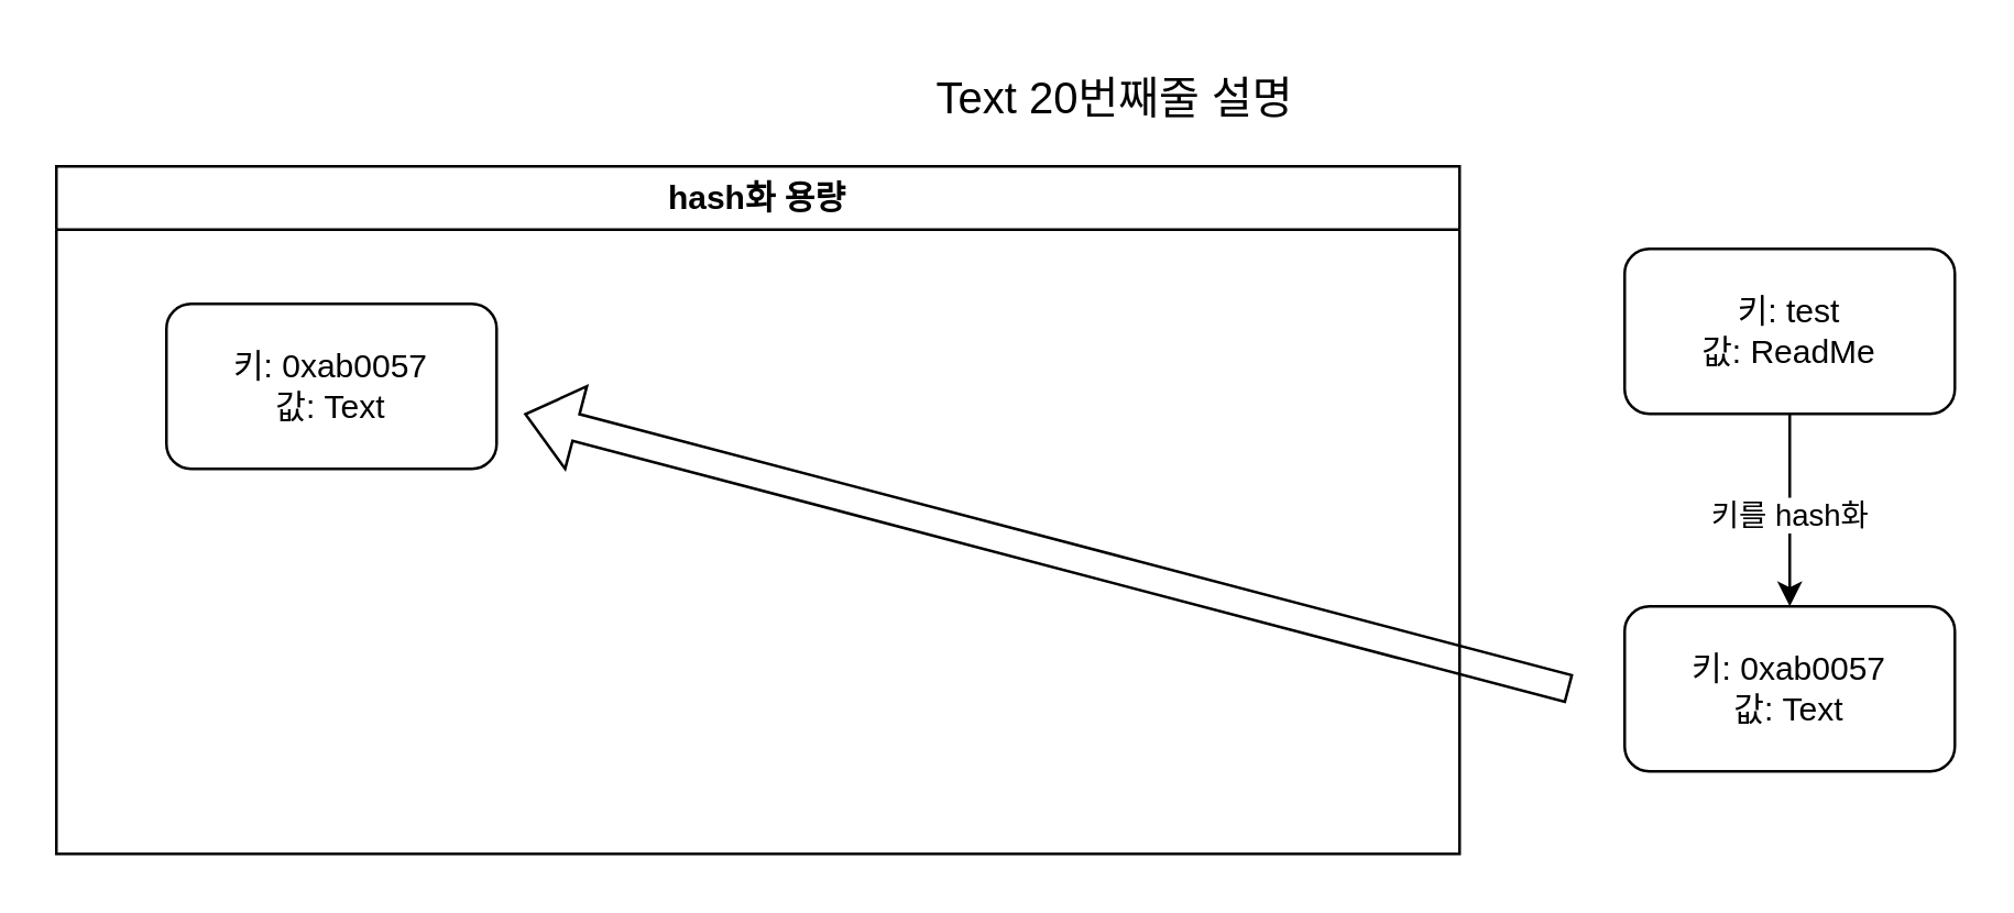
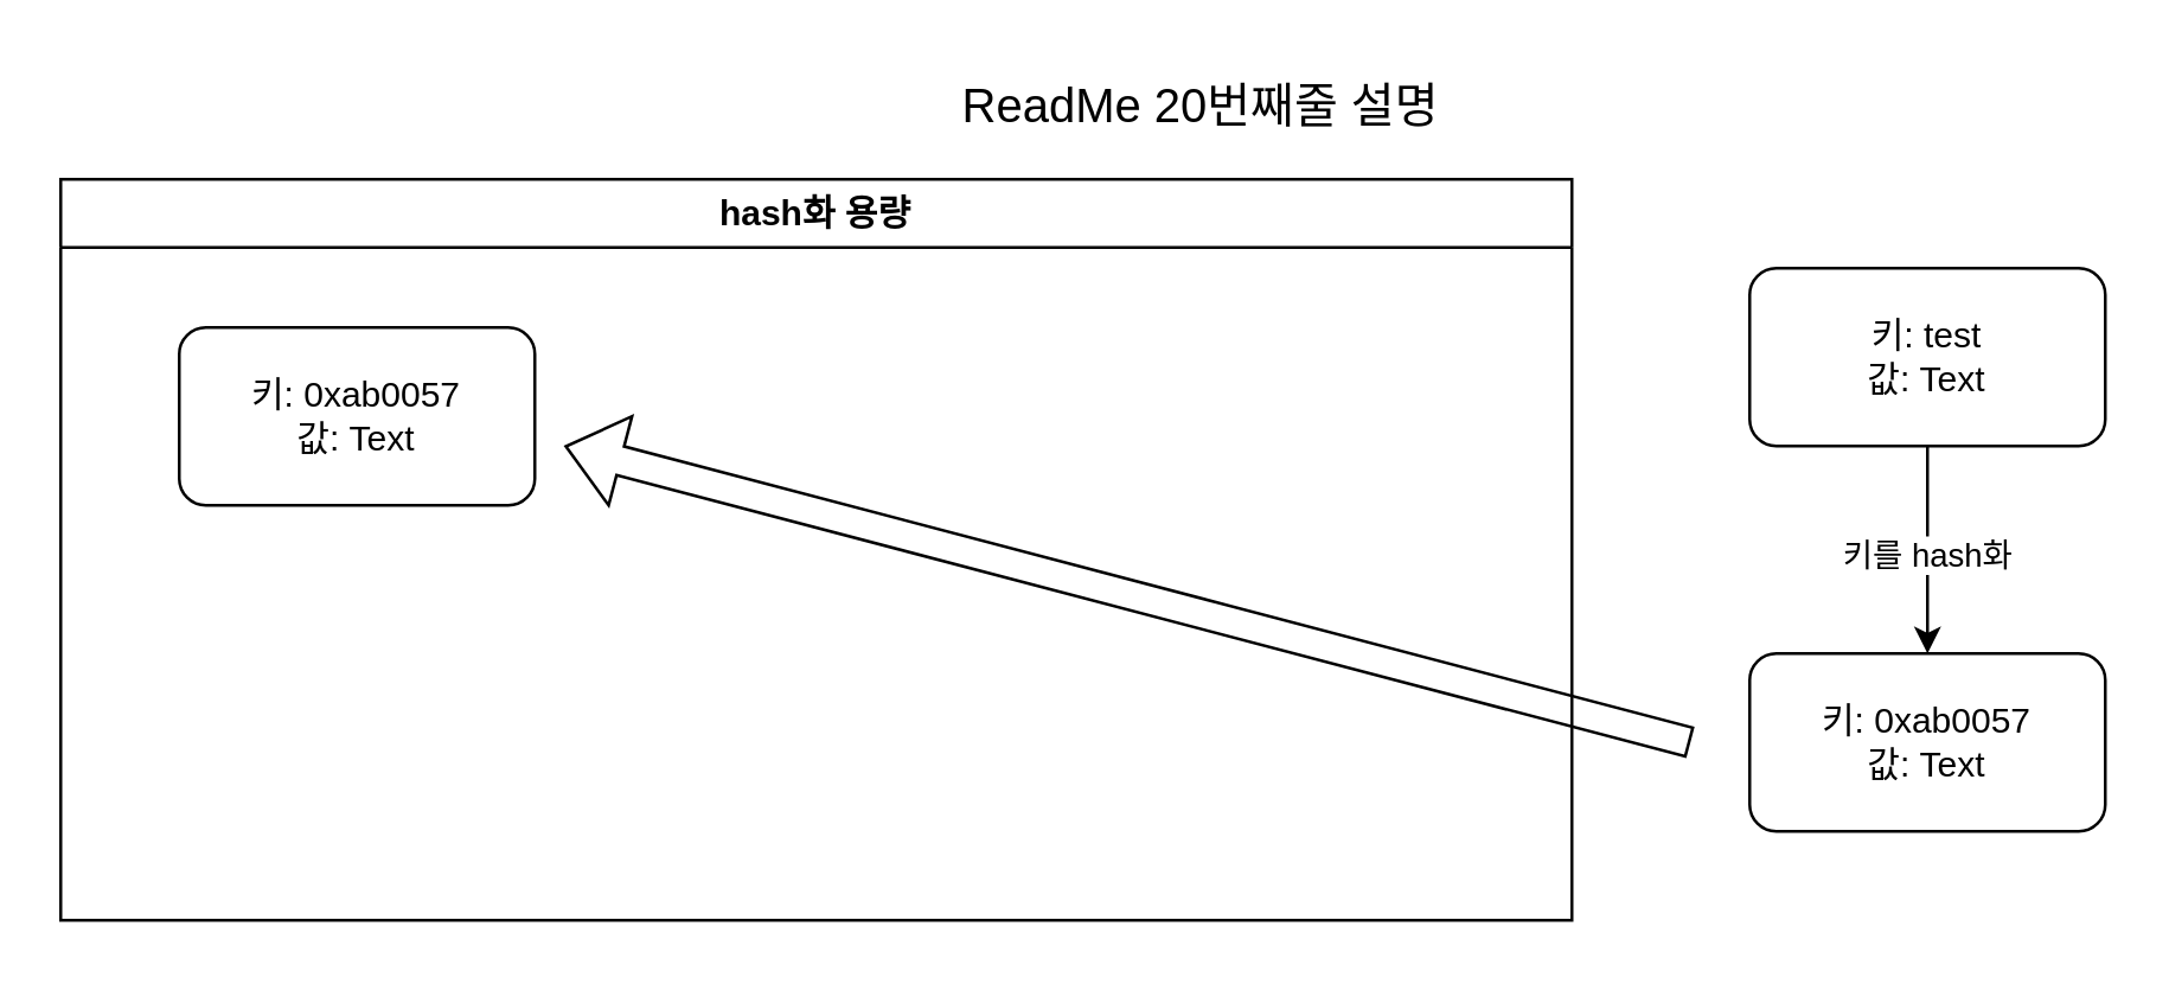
- <mxCell id="9" value="Text 20번째줄 설명" style="text;html=1;strokeColor=none;fillColor=none;align=center;verticalAlign=middle;whiteSpace=wrap;rounded=0;fontSize=16;" vertex="1" parent="1"><mxGeometry x="260" y="20" width="290" height="30" as="geometry" /></mxCell>
+ <mxCell id="9" value="ReadMe 20번째줄 설명" style="text;html=1;strokeColor=none;fillColor=none;align=center;verticalAlign=middle;whiteSpace=wrap;rounded=0;fontSize=16;" vertex="1" parent="1"><mxGeometry x="260" y="20" width="290" height="30" as="geometry" /></mxCell>
- <mxCell id="6" value="키: test&lt;br&gt;값: ReadMe" style="rounded=1;whiteSpace=wrap;html=1;" vertex="1" parent="1"><mxGeometry x="590" y="90" width="120" height="60" as="geometry" /></mxCell>
+ <mxCell id="6" value="키: test&lt;br&gt;값: Text" style="rounded=1;whiteSpace=wrap;html=1;" vertex="1" parent="1"><mxGeometry x="590" y="90" width="120" height="60" as="geometry" /></mxCell>
